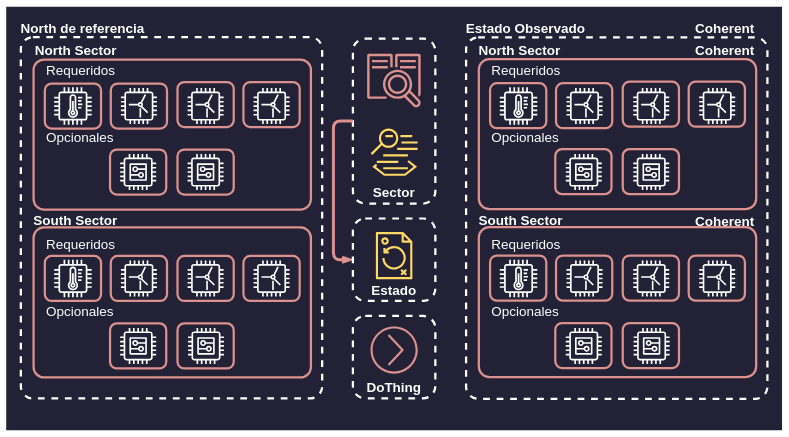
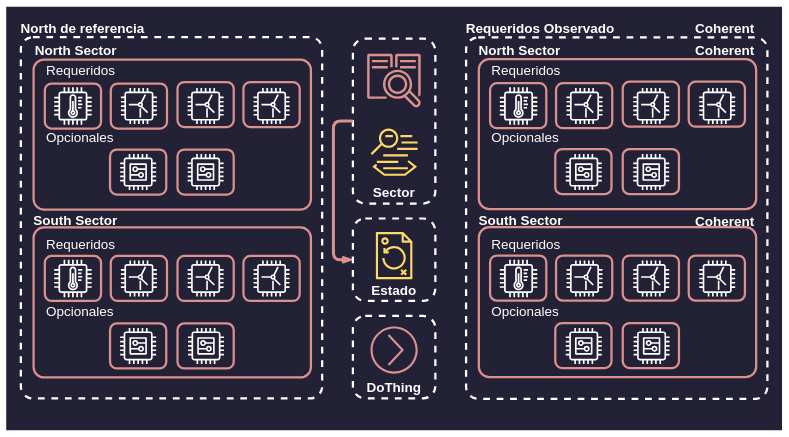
- <mxCell id="9" value="&lt;div style=&quot;text-align: center; font-size: 18px;&quot;&gt;&lt;span style=&quot;background-color: initial; font-size: 18px;&quot;&gt;&lt;b style=&quot;font-size: 18px;&quot;&gt;Estado Observado&lt;/b&gt;&lt;/span&gt;&lt;/div&gt;&lt;div style=&quot;text-align: center; font-size: 18px;&quot;&gt;&lt;span style=&quot;background-color: initial; font-size: 18px;&quot;&gt;&lt;b style=&quot;font-size: 18px;&quot;&gt;&lt;br style=&quot;font-size: 18px;&quot;&gt;&lt;/b&gt;&lt;/span&gt;&lt;/div&gt;" style="text;whiteSpace=wrap;html=1;fontSize=18;fontFamily=Helvetica;fontColor=#FFFFFF;container=0;" parent="1" vertex="1"><mxGeometry x="619" y="20.5" width="404" height="40" as="geometry" /></mxCell>
+ <mxCell id="9" value="&lt;div style=&quot;text-align: center; font-size: 18px;&quot;&gt;&lt;span style=&quot;background-color: initial; font-size: 18px;&quot;&gt;&lt;b style=&quot;font-size: 18px;&quot;&gt;Requeridos Observado&lt;/b&gt;&lt;/span&gt;&lt;/div&gt;&lt;div style=&quot;text-align: center; font-size: 18px;&quot;&gt;&lt;span style=&quot;background-color: initial; font-size: 18px;&quot;&gt;&lt;b style=&quot;font-size: 18px;&quot;&gt;&lt;br style=&quot;font-size: 18px;&quot;&gt;&lt;/b&gt;&lt;/span&gt;&lt;/div&gt;" style="text;whiteSpace=wrap;html=1;fontSize=18;fontFamily=Helvetica;fontColor=#FFFFFF;container=0;" parent="1" vertex="1"><mxGeometry x="619" y="20.5" width="404" height="40" as="geometry" /></mxCell>
